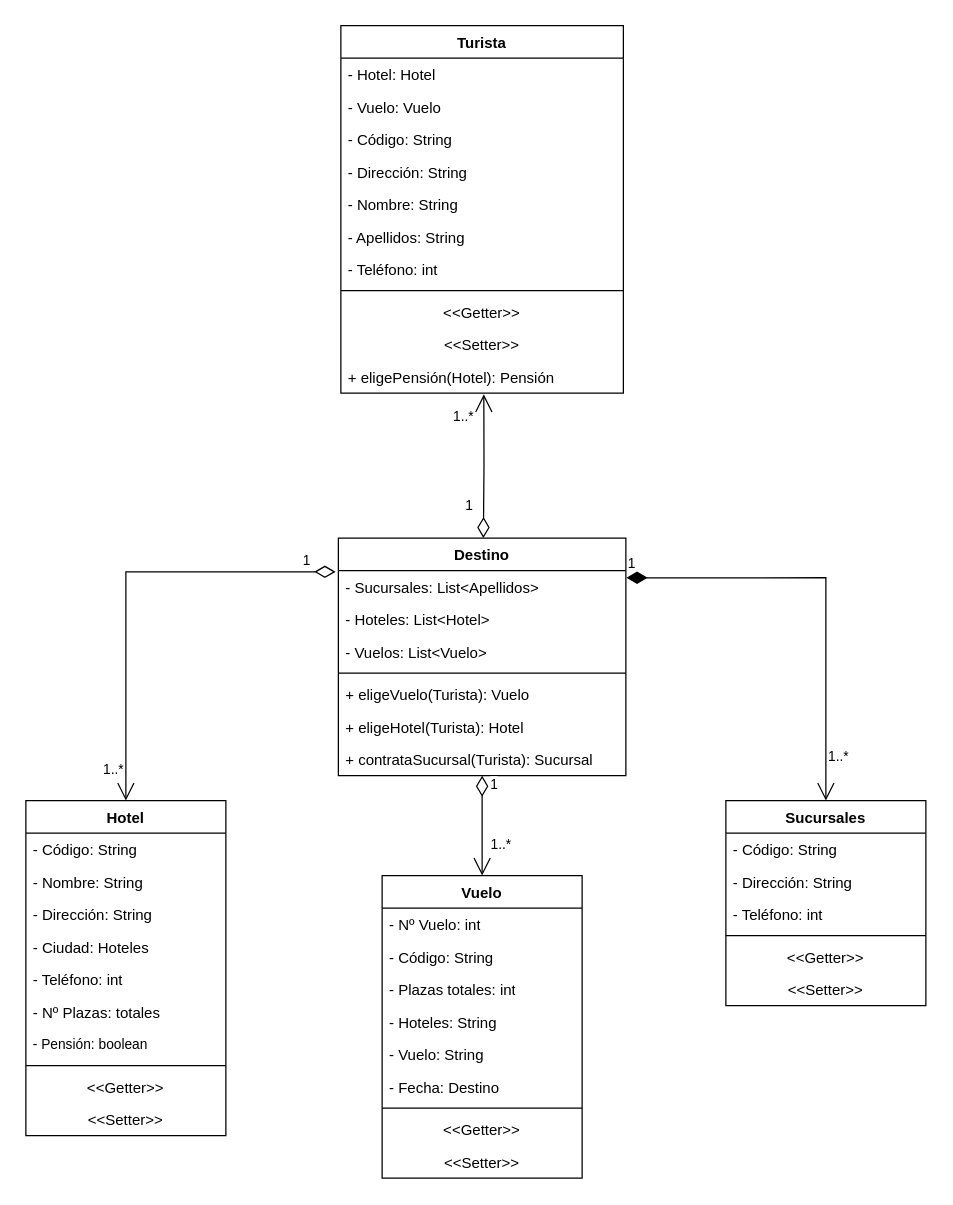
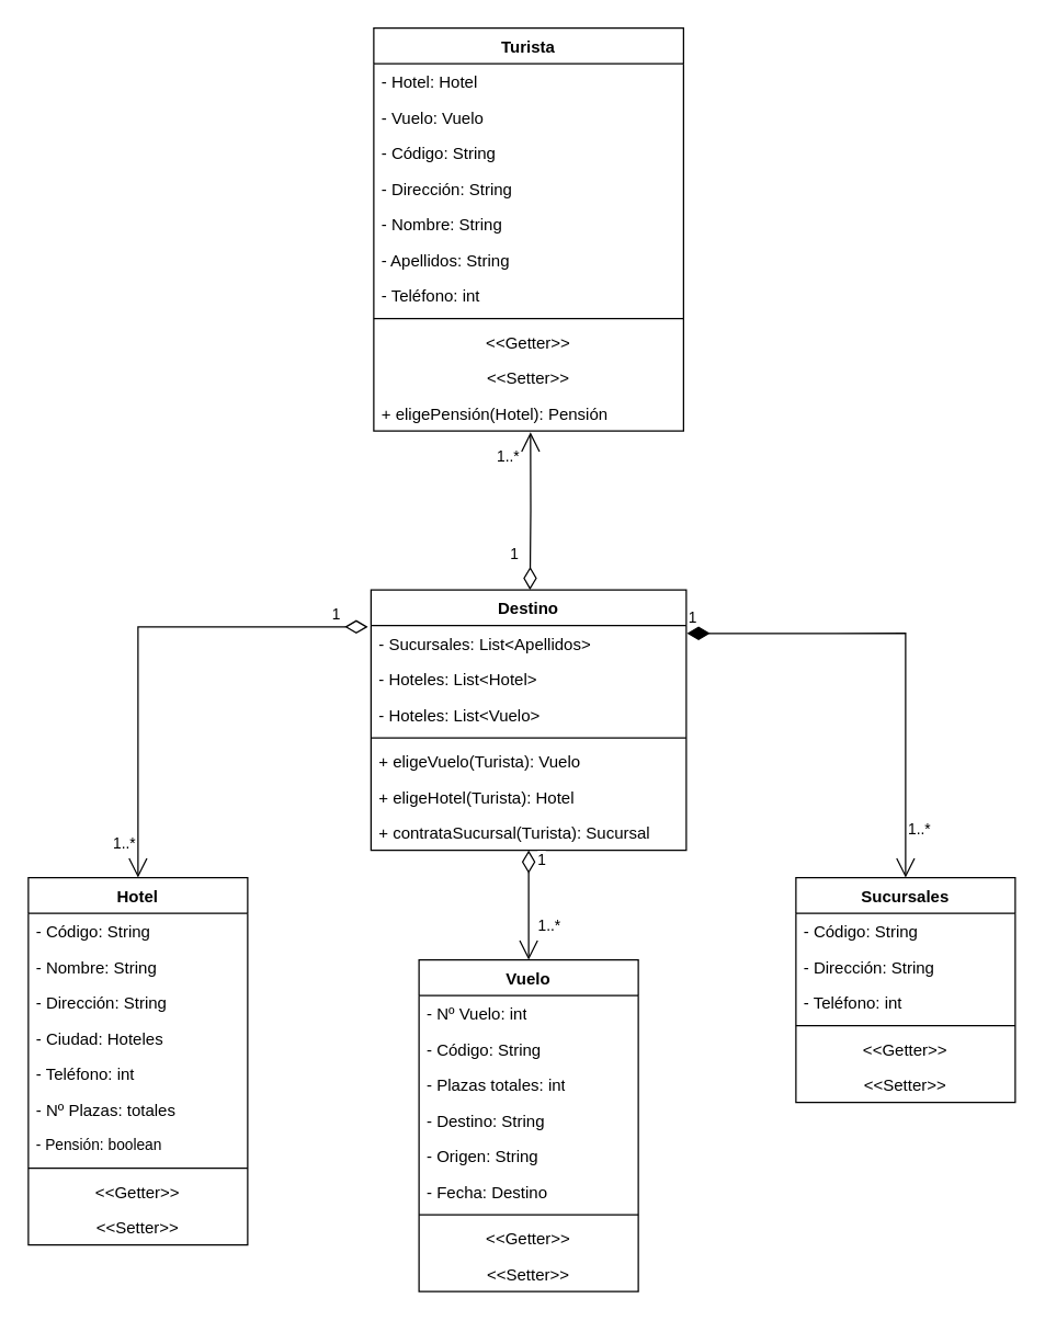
- <mxCell id="23" value="- Vuelos: List&amp;lt;Vuelo&amp;gt;" style="text;strokeColor=none;fillColor=none;align=left;verticalAlign=top;spacingLeft=4;spacingRight=4;overflow=hidden;rotatable=0;points=[[0,0.5],[1,0.5]];portConstraint=eastwest;whiteSpace=wrap;html=1;" vertex="1" parent="20"><mxGeometry y="78" width="230" height="26" as="geometry" /></mxCell>
+ <mxCell id="23" value="- Hoteles: List&amp;lt;Vuelo&amp;gt;" style="text;strokeColor=none;fillColor=none;align=left;verticalAlign=top;spacingLeft=4;spacingRight=4;overflow=hidden;rotatable=0;points=[[0,0.5],[1,0.5]];portConstraint=eastwest;whiteSpace=wrap;html=1;" vertex="1" parent="20"><mxGeometry y="78" width="230" height="26" as="geometry" /></mxCell>
- <mxCell id="32" value="- Hoteles: String" style="text;strokeColor=none;fillColor=none;align=left;verticalAlign=top;spacingLeft=4;spacingRight=4;overflow=hidden;rotatable=0;points=[[0,0.5],[1,0.5]];portConstraint=eastwest;whiteSpace=wrap;html=1;" vertex="1" parent="28"><mxGeometry y="104" width="160" height="26" as="geometry" /></mxCell>
+ <mxCell id="32" value="- Destino: String" style="text;strokeColor=none;fillColor=none;align=left;verticalAlign=top;spacingLeft=4;spacingRight=4;overflow=hidden;rotatable=0;points=[[0,0.5],[1,0.5]];portConstraint=eastwest;whiteSpace=wrap;html=1;" vertex="1" parent="28"><mxGeometry y="104" width="160" height="26" as="geometry" /></mxCell>
- <mxCell id="33" value="- Vuelo: String" style="text;strokeColor=none;fillColor=none;align=left;verticalAlign=top;spacingLeft=4;spacingRight=4;overflow=hidden;rotatable=0;points=[[0,0.5],[1,0.5]];portConstraint=eastwest;whiteSpace=wrap;html=1;" vertex="1" parent="28"><mxGeometry y="130" width="160" height="26" as="geometry" /></mxCell>
+ <mxCell id="33" value="- Origen: String" style="text;strokeColor=none;fillColor=none;align=left;verticalAlign=top;spacingLeft=4;spacingRight=4;overflow=hidden;rotatable=0;points=[[0,0.5],[1,0.5]];portConstraint=eastwest;whiteSpace=wrap;html=1;" vertex="1" parent="28"><mxGeometry y="130" width="160" height="26" as="geometry" /></mxCell>
